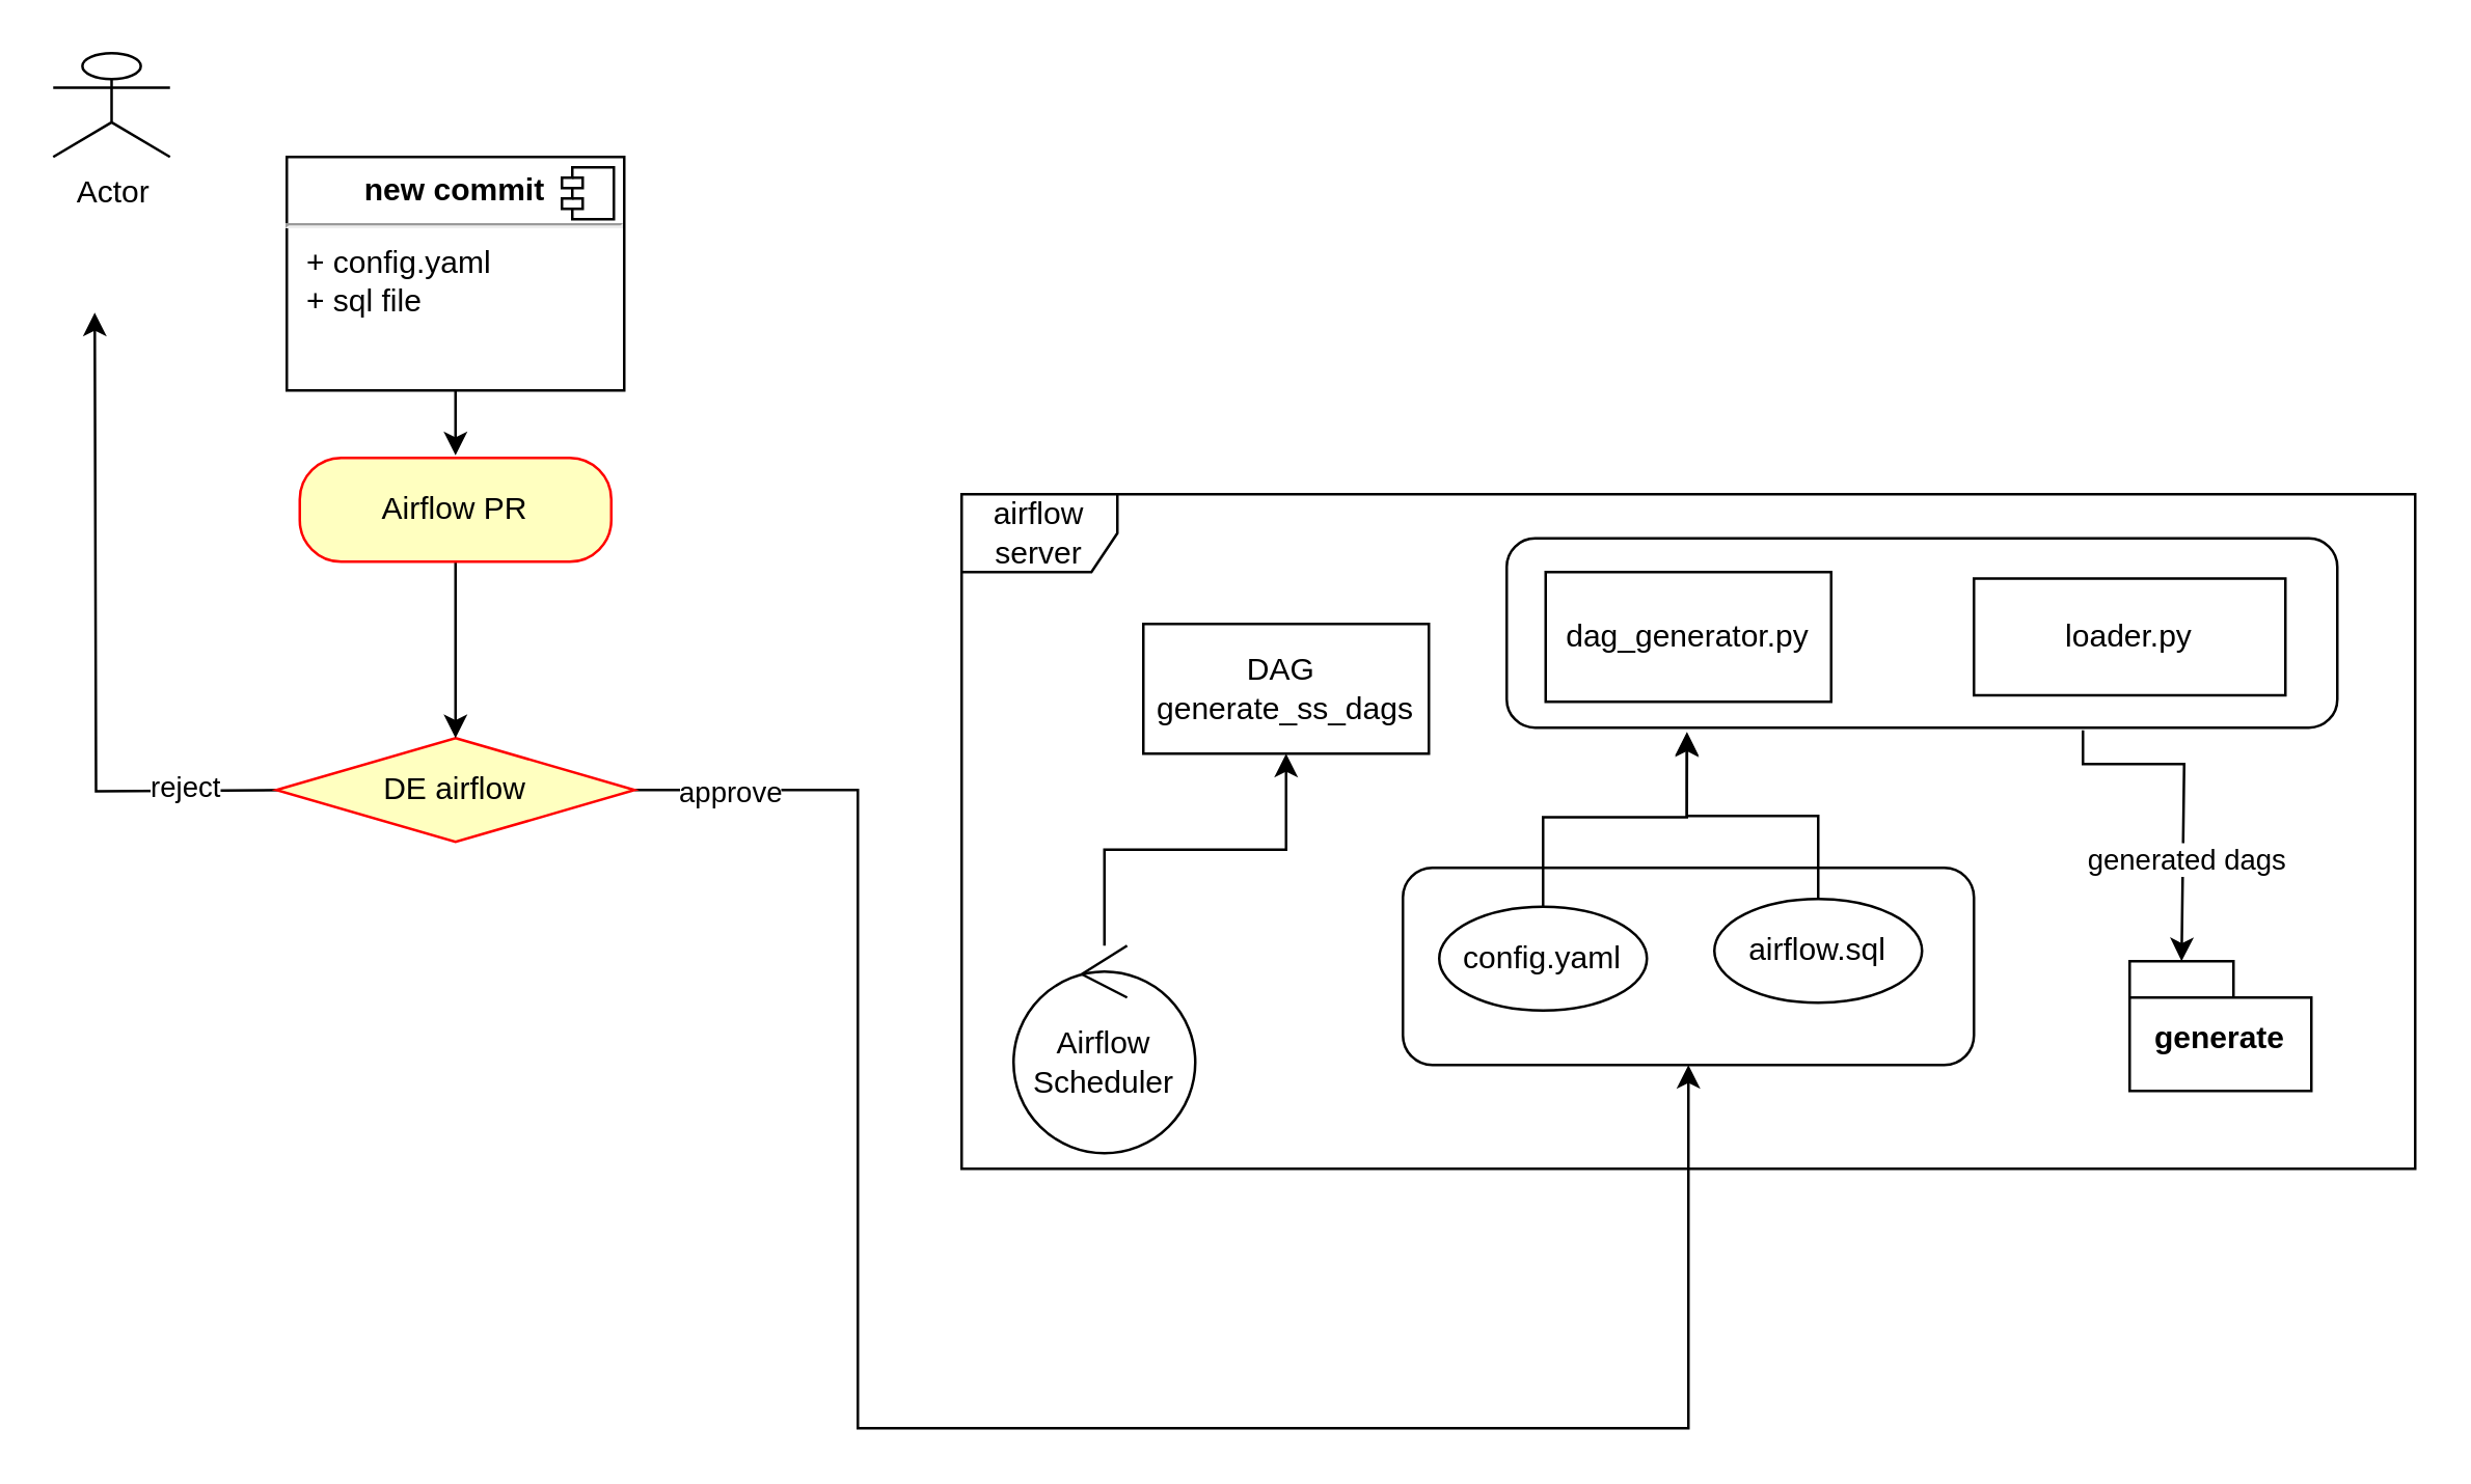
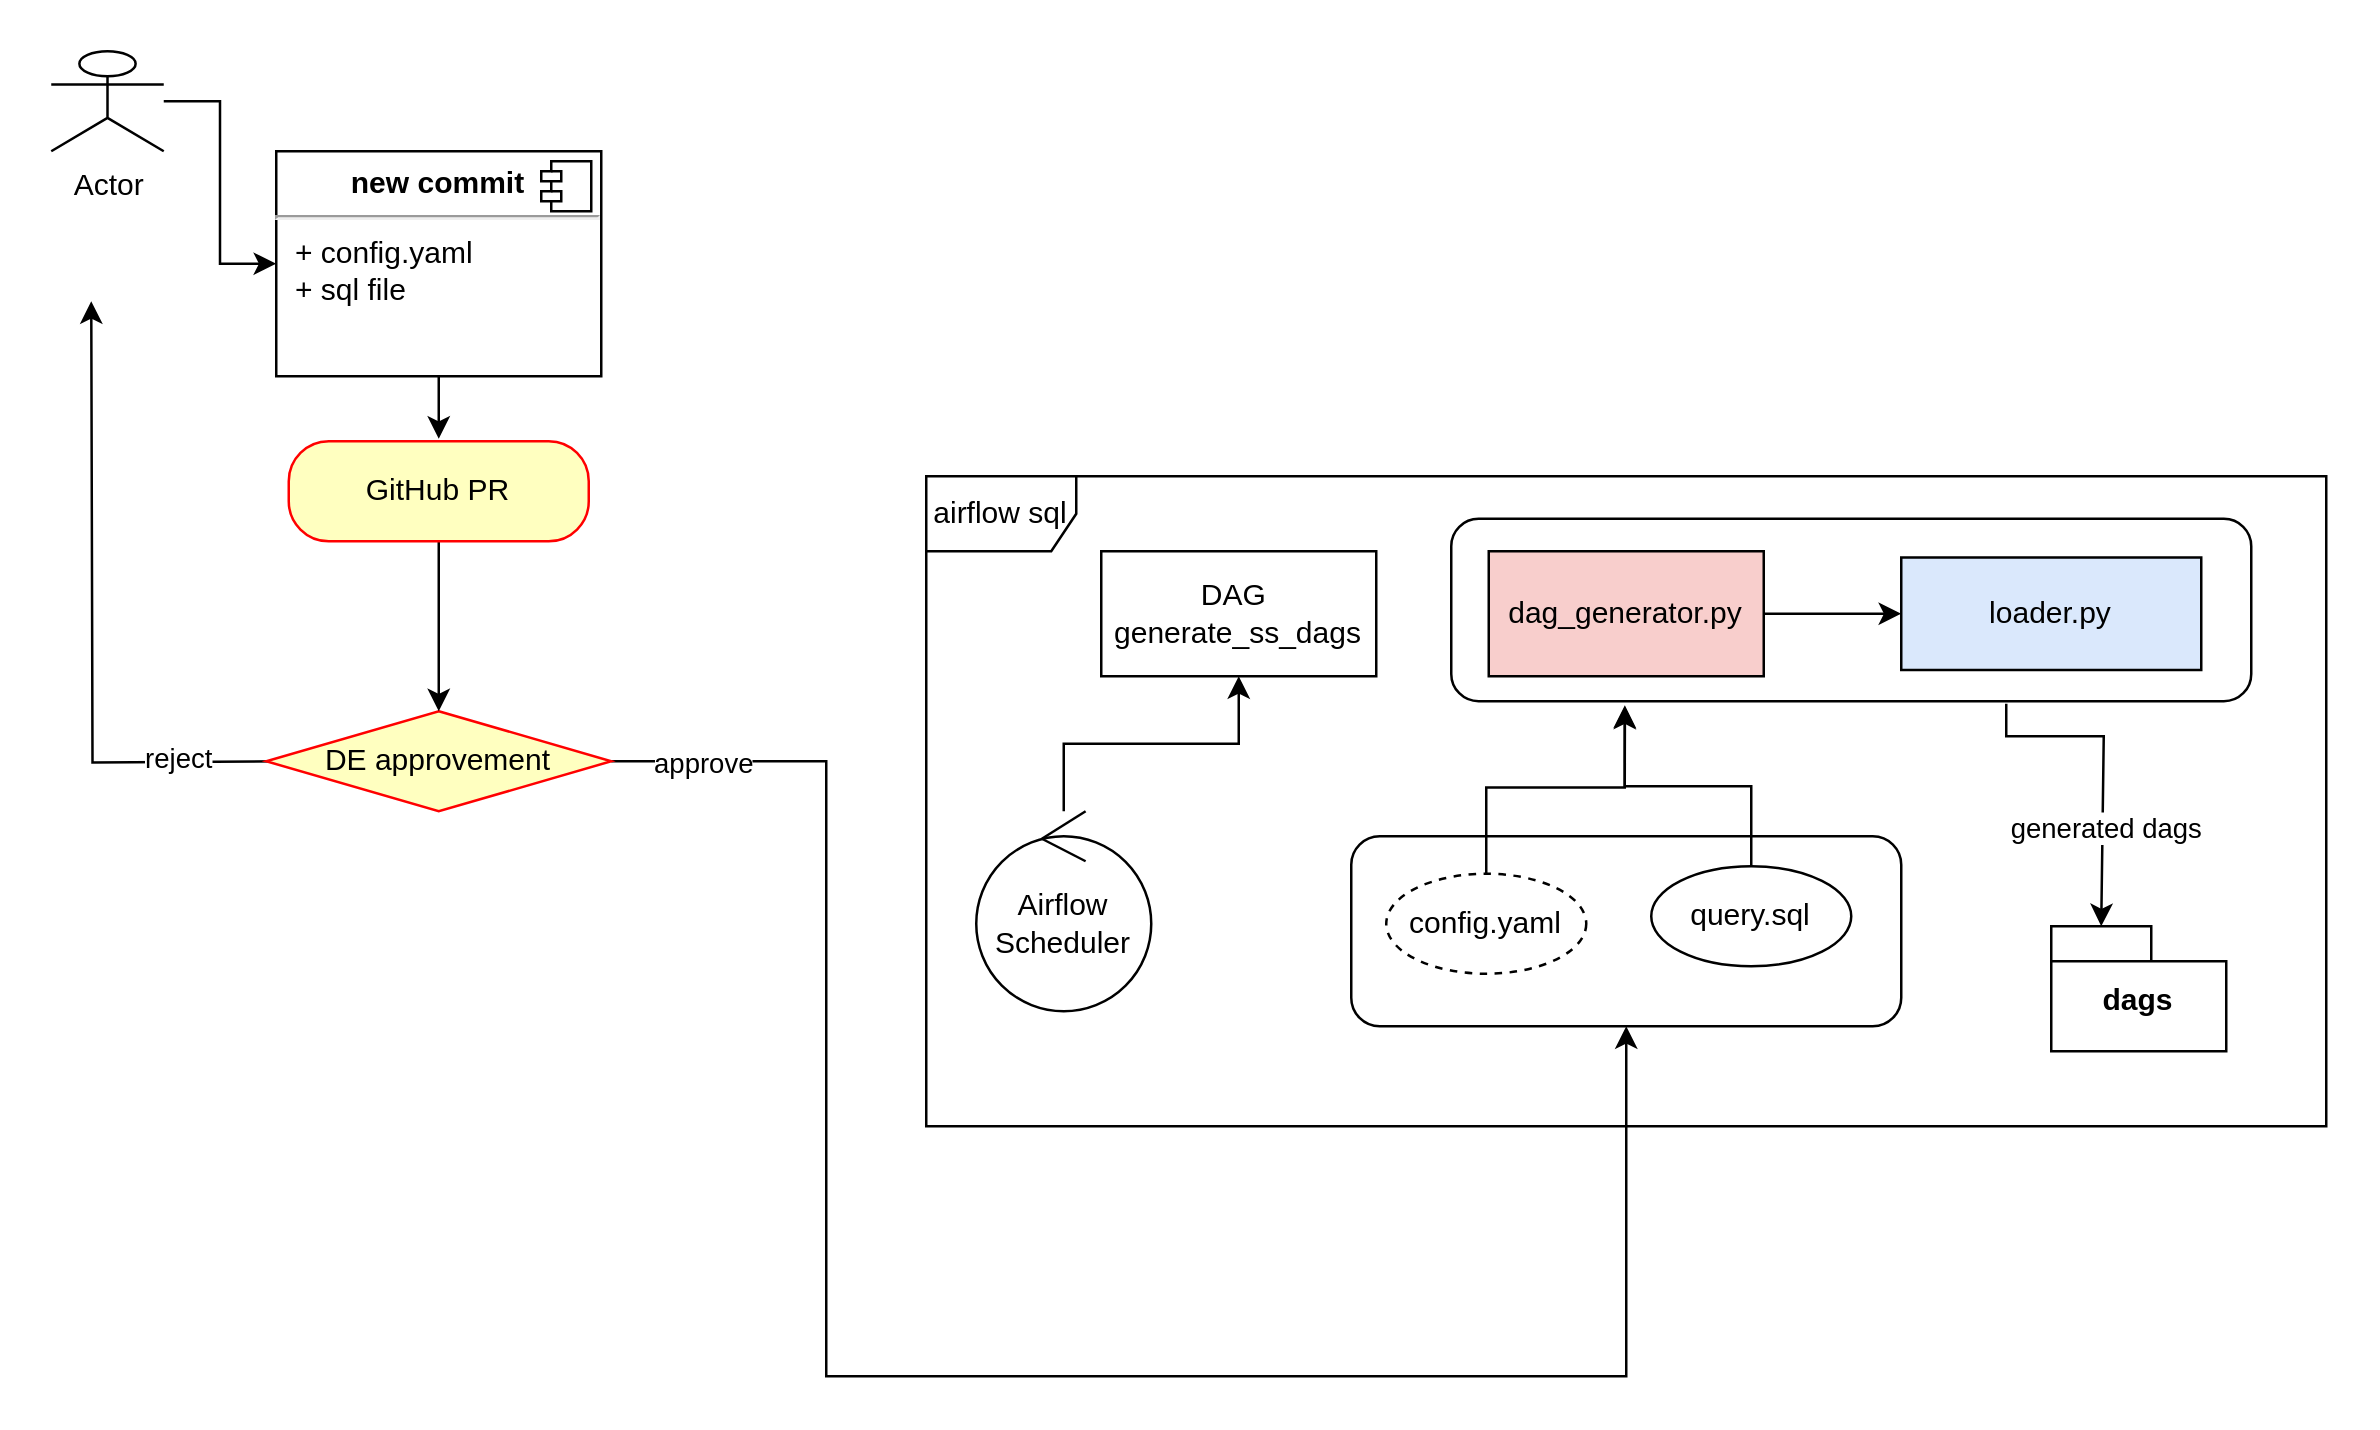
+ <mxCell id="2" value="" style="edgeStyle=orthogonalEdgeStyle;rounded=0;orthogonalLoop=1;jettySize=auto;html=1;" edge="1" parent="1" source="3" target="26"><mxGeometry relative="1" as="geometry" /></mxCell>
- <mxCell id="29" value="Airflow PR" style="rounded=1;whiteSpace=wrap;html=1;arcSize=40;fontColor=#000000;fillColor=#ffffc0;strokeColor=#ff0000;" vertex="1" parent="1"><mxGeometry x="115" y="176" width="120" height="40" as="geometry" /></mxCell>
+ <mxCell id="29" value="GitHub PR" style="rounded=1;whiteSpace=wrap;html=1;arcSize=40;fontColor=#000000;fillColor=#ffffc0;strokeColor=#ff0000;" vertex="1" parent="1"><mxGeometry x="115" y="176" width="120" height="40" as="geometry" /></mxCell>
- <mxCell id="8" value="airflow server" style="shape=umlFrame;whiteSpace=wrap;html=1;pointerEvents=0;" vertex="1" parent="1"><mxGeometry x="370" y="190" width="560" height="260" as="geometry" /></mxCell>
+ <mxCell id="8" value="airflow sql" style="shape=umlFrame;whiteSpace=wrap;html=1;pointerEvents=0;" vertex="1" parent="1"><mxGeometry x="370" y="190" width="560" height="260" as="geometry" /></mxCell>
- <mxCell id="11" value="dag_generator.py" style="html=1;whiteSpace=wrap;" vertex="1" parent="1"><mxGeometry x="595" y="220" width="110" height="50" as="geometry" /></mxCell>
+ <mxCell id="11" value="dag_generator.py" style="html=1;whiteSpace=wrap;fillColor=#f8cecc;" vertex="1" parent="1"><mxGeometry x="595" y="220" width="110" height="50" as="geometry" /></mxCell>
+ <mxCell id="10" value="" style="edgeStyle=orthogonalEdgeStyle;rounded=0;orthogonalLoop=1;jettySize=auto;html=1;" edge="1" parent="1" source="11" target="12"><mxGeometry relative="1" as="geometry" /></mxCell>
- <mxCell id="12" value="loader.py" style="whiteSpace=wrap;html=1;" vertex="1" parent="1"><mxGeometry x="760" y="222.5" width="120" height="45" as="geometry" /></mxCell>
+ <mxCell id="12" value="loader.py" style="whiteSpace=wrap;html=1;fillColor=#dae8fc;" vertex="1" parent="1"><mxGeometry x="760" y="222.5" width="120" height="45" as="geometry" /></mxCell>
- <mxCell id="9" value="DAG&amp;nbsp;&lt;br&gt;generate_ss_dags" style="html=1;whiteSpace=wrap;" vertex="1" parent="1"><mxGeometry x="440" y="240" width="110" height="50" as="geometry" /></mxCell>
+ <mxCell id="9" value="DAG&amp;nbsp;&lt;br&gt;generate_ss_dags" style="html=1;whiteSpace=wrap;" vertex="1" parent="1"><mxGeometry x="440" y="220" width="110" height="50" as="geometry" /></mxCell>
- <mxCell id="13" value="DE airflow" style="rhombus;whiteSpace=wrap;html=1;fontColor=#000000;fillColor=#ffffc0;strokeColor=#ff0000;" vertex="1" parent="1"><mxGeometry x="106" y="284" width="138" height="40" as="geometry" /></mxCell>
+ <mxCell id="13" value="DE approvement" style="rhombus;whiteSpace=wrap;html=1;fontColor=#000000;fillColor=#ffffc0;strokeColor=#ff0000;" vertex="1" parent="1"><mxGeometry x="106" y="284" width="138" height="40" as="geometry" /></mxCell>
- <mxCell id="19" value="airflow.sql" style="ellipse;whiteSpace=wrap;html=1;" vertex="1" parent="1"><mxGeometry x="660" y="346" width="80" height="40" as="geometry" /></mxCell>
+ <mxCell id="19" value="query.sql" style="ellipse;whiteSpace=wrap;html=1;" vertex="1" parent="1"><mxGeometry x="660" y="346" width="80" height="40" as="geometry" /></mxCell>
- <mxCell id="17" value="config.yaml" style="ellipse;whiteSpace=wrap;html=1;" vertex="1" parent="1"><mxGeometry x="554" y="349" width="80" height="40" as="geometry" /></mxCell>
+ <mxCell id="17" value="config.yaml" style="ellipse;whiteSpace=wrap;html=1;dashed=1;" vertex="1" parent="1"><mxGeometry x="554" y="349" width="80" height="40" as="geometry" /></mxCell>
- <mxCell id="24" value="generate" style="shape=folder;fontStyle=1;spacingTop=10;tabWidth=40;tabHeight=14;tabPosition=left;html=1;whiteSpace=wrap;" vertex="1" parent="1"><mxGeometry x="820" y="370" width="70" height="50" as="geometry" /></mxCell>
+ <mxCell id="24" value="dags" style="shape=folder;fontStyle=1;spacingTop=10;tabWidth=40;tabHeight=14;tabPosition=left;html=1;whiteSpace=wrap;" vertex="1" parent="1"><mxGeometry x="820" y="370" width="70" height="50" as="geometry" /></mxCell>
- <mxCell id="15" value="Airflow&lt;br&gt;Scheduler" style="ellipse;shape=umlControl;whiteSpace=wrap;html=1;" vertex="1" parent="1"><mxGeometry x="390" y="364" width="70" height="80" as="geometry" /></mxCell>
+ <mxCell id="15" value="Airflow&lt;br&gt;Scheduler" style="ellipse;shape=umlControl;whiteSpace=wrap;html=1;" vertex="1" parent="1"><mxGeometry x="390" y="324" width="70" height="80" as="geometry" /></mxCell>
